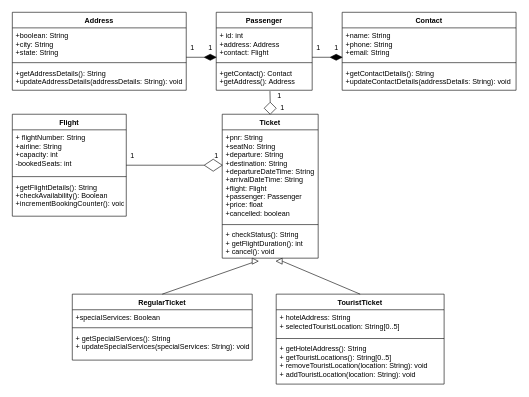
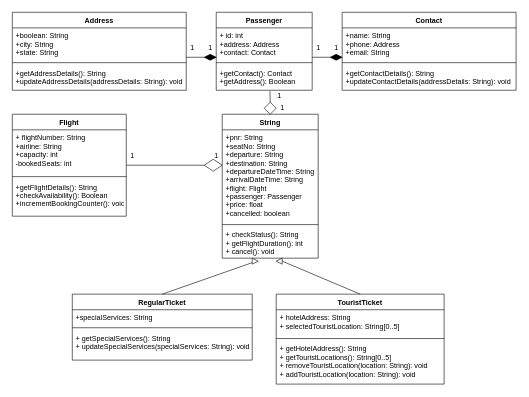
- <mxCell id="7" value="+ id: int&#10;+address: Address&#10;+contact: Flight" style="text;strokeColor=none;fillColor=none;align=left;verticalAlign=top;spacingLeft=4;spacingRight=4;overflow=hidden;rotatable=0;points=[[0,0.5],[1,0.5]];portConstraint=eastwest;" vertex="1" parent="6"><mxGeometry y="26" width="160" height="54" as="geometry" /></mxCell>
+ <mxCell id="7" value="+ id: int&#10;+address: Address&#10;+contact: Contact" style="text;strokeColor=none;fillColor=none;align=left;verticalAlign=top;spacingLeft=4;spacingRight=4;overflow=hidden;rotatable=0;points=[[0,0.5],[1,0.5]];portConstraint=eastwest;" vertex="1" parent="6"><mxGeometry y="26" width="160" height="54" as="geometry" /></mxCell>
- <mxCell id="11" value="+name: String&#10;+phone: String&#10;+email: String" style="text;strokeColor=none;fillColor=none;align=left;verticalAlign=top;spacingLeft=4;spacingRight=4;overflow=hidden;rotatable=0;points=[[0,0.5],[1,0.5]];portConstraint=eastwest;" vertex="1" parent="10"><mxGeometry y="26" width="290" height="54" as="geometry" /></mxCell>
+ <mxCell id="11" value="+name: String&#10;+phone: Address&#10;+email: String" style="text;strokeColor=none;fillColor=none;align=left;verticalAlign=top;spacingLeft=4;spacingRight=4;overflow=hidden;rotatable=0;points=[[0,0.5],[1,0.5]];portConstraint=eastwest;" vertex="1" parent="10"><mxGeometry y="26" width="290" height="54" as="geometry" /></mxCell>
- <mxCell id="9" value="+getContact(): Contact&#10;+getAddress(): Address" style="text;strokeColor=none;fillColor=none;align=left;verticalAlign=top;spacingLeft=4;spacingRight=4;overflow=hidden;rotatable=0;points=[[0,0.5],[1,0.5]];portConstraint=eastwest;" vertex="1" parent="6"><mxGeometry y="88" width="160" height="42" as="geometry" /></mxCell>
+ <mxCell id="9" value="+getContact(): Contact&#10;+getAddress(): Boolean" style="text;strokeColor=none;fillColor=none;align=left;verticalAlign=top;spacingLeft=4;spacingRight=4;overflow=hidden;rotatable=0;points=[[0,0.5],[1,0.5]];portConstraint=eastwest;" vertex="1" parent="6"><mxGeometry y="88" width="160" height="42" as="geometry" /></mxCell>
- <mxCell id="18" value="Ticket" style="swimlane;fontStyle=1;align=center;verticalAlign=top;childLayout=stackLayout;horizontal=1;startSize=26;horizontalStack=0;resizeParent=1;resizeParentMax=0;resizeLast=0;collapsible=1;marginBottom=0;" vertex="1" parent="1"><mxGeometry x="370" y="190" width="160" height="240" as="geometry" /></mxCell>
+ <mxCell id="18" value="String" style="swimlane;fontStyle=1;align=center;verticalAlign=top;childLayout=stackLayout;horizontal=1;startSize=26;horizontalStack=0;resizeParent=1;resizeParentMax=0;resizeLast=0;collapsible=1;marginBottom=0;" vertex="1" parent="1"><mxGeometry x="370" y="190" width="160" height="240" as="geometry" /></mxCell>
- <mxCell id="23" value="+specialServices: Boolean" style="text;strokeColor=none;fillColor=none;align=left;verticalAlign=top;spacingLeft=4;spacingRight=4;overflow=hidden;rotatable=0;points=[[0,0.5],[1,0.5]];portConstraint=eastwest;" vertex="1" parent="22"><mxGeometry y="26" width="300" height="26" as="geometry" /></mxCell>
+ <mxCell id="23" value="+specialServices: String" style="text;strokeColor=none;fillColor=none;align=left;verticalAlign=top;spacingLeft=4;spacingRight=4;overflow=hidden;rotatable=0;points=[[0,0.5],[1,0.5]];portConstraint=eastwest;" vertex="1" parent="22"><mxGeometry y="26" width="300" height="26" as="geometry" /></mxCell>
